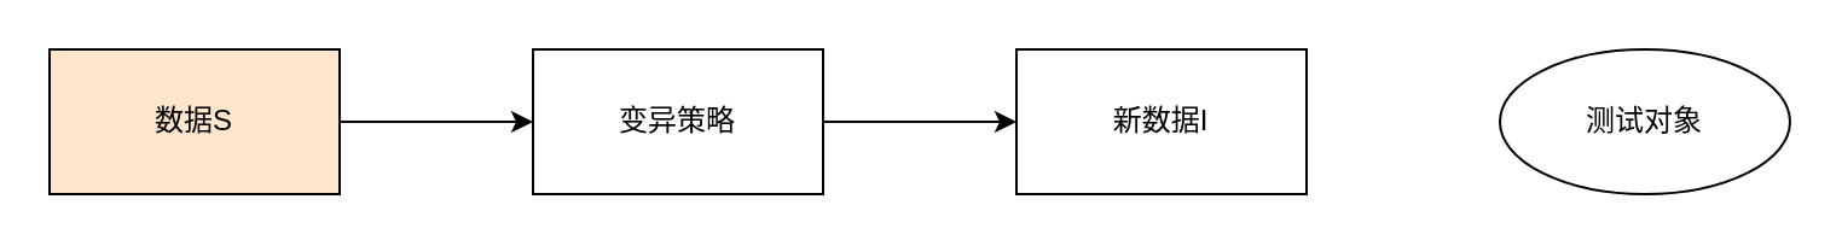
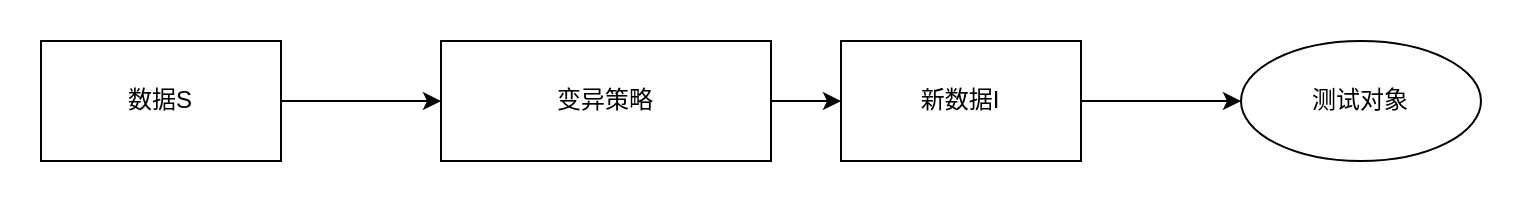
- <mxCell id="3" value="数据S" style="rounded=0;whiteSpace=wrap;html=1;fillColor=#ffe6cc;" vertex="1" parent="1"><mxGeometry x="20" y="20" width="120" height="60" as="geometry" /></mxCell>
+ <mxCell id="3" value="数据S" style="rounded=0;whiteSpace=wrap;html=1;" vertex="1" parent="1"><mxGeometry x="20" y="20" width="120" height="60" as="geometry" /></mxCell>
- <mxCell id="5" value="变异策略" style="rounded=0;whiteSpace=wrap;html=1;" vertex="1" parent="1"><mxGeometry x="220" y="20" width="120" height="60" as="geometry" /></mxCell>
+ <mxCell id="5" value="变异策略" style="rounded=0;whiteSpace=wrap;html=1;" vertex="1" parent="1"><mxGeometry x="220" y="20" width="165" height="60" as="geometry" /></mxCell>
+ <mxCell id="6" value="" style="edgeStyle=orthogonalEdgeStyle;rounded=0;orthogonalLoop=1;jettySize=auto;html=1;" edge="1" parent="1" source="7" target="8"><mxGeometry relative="1" as="geometry" /></mxCell>
